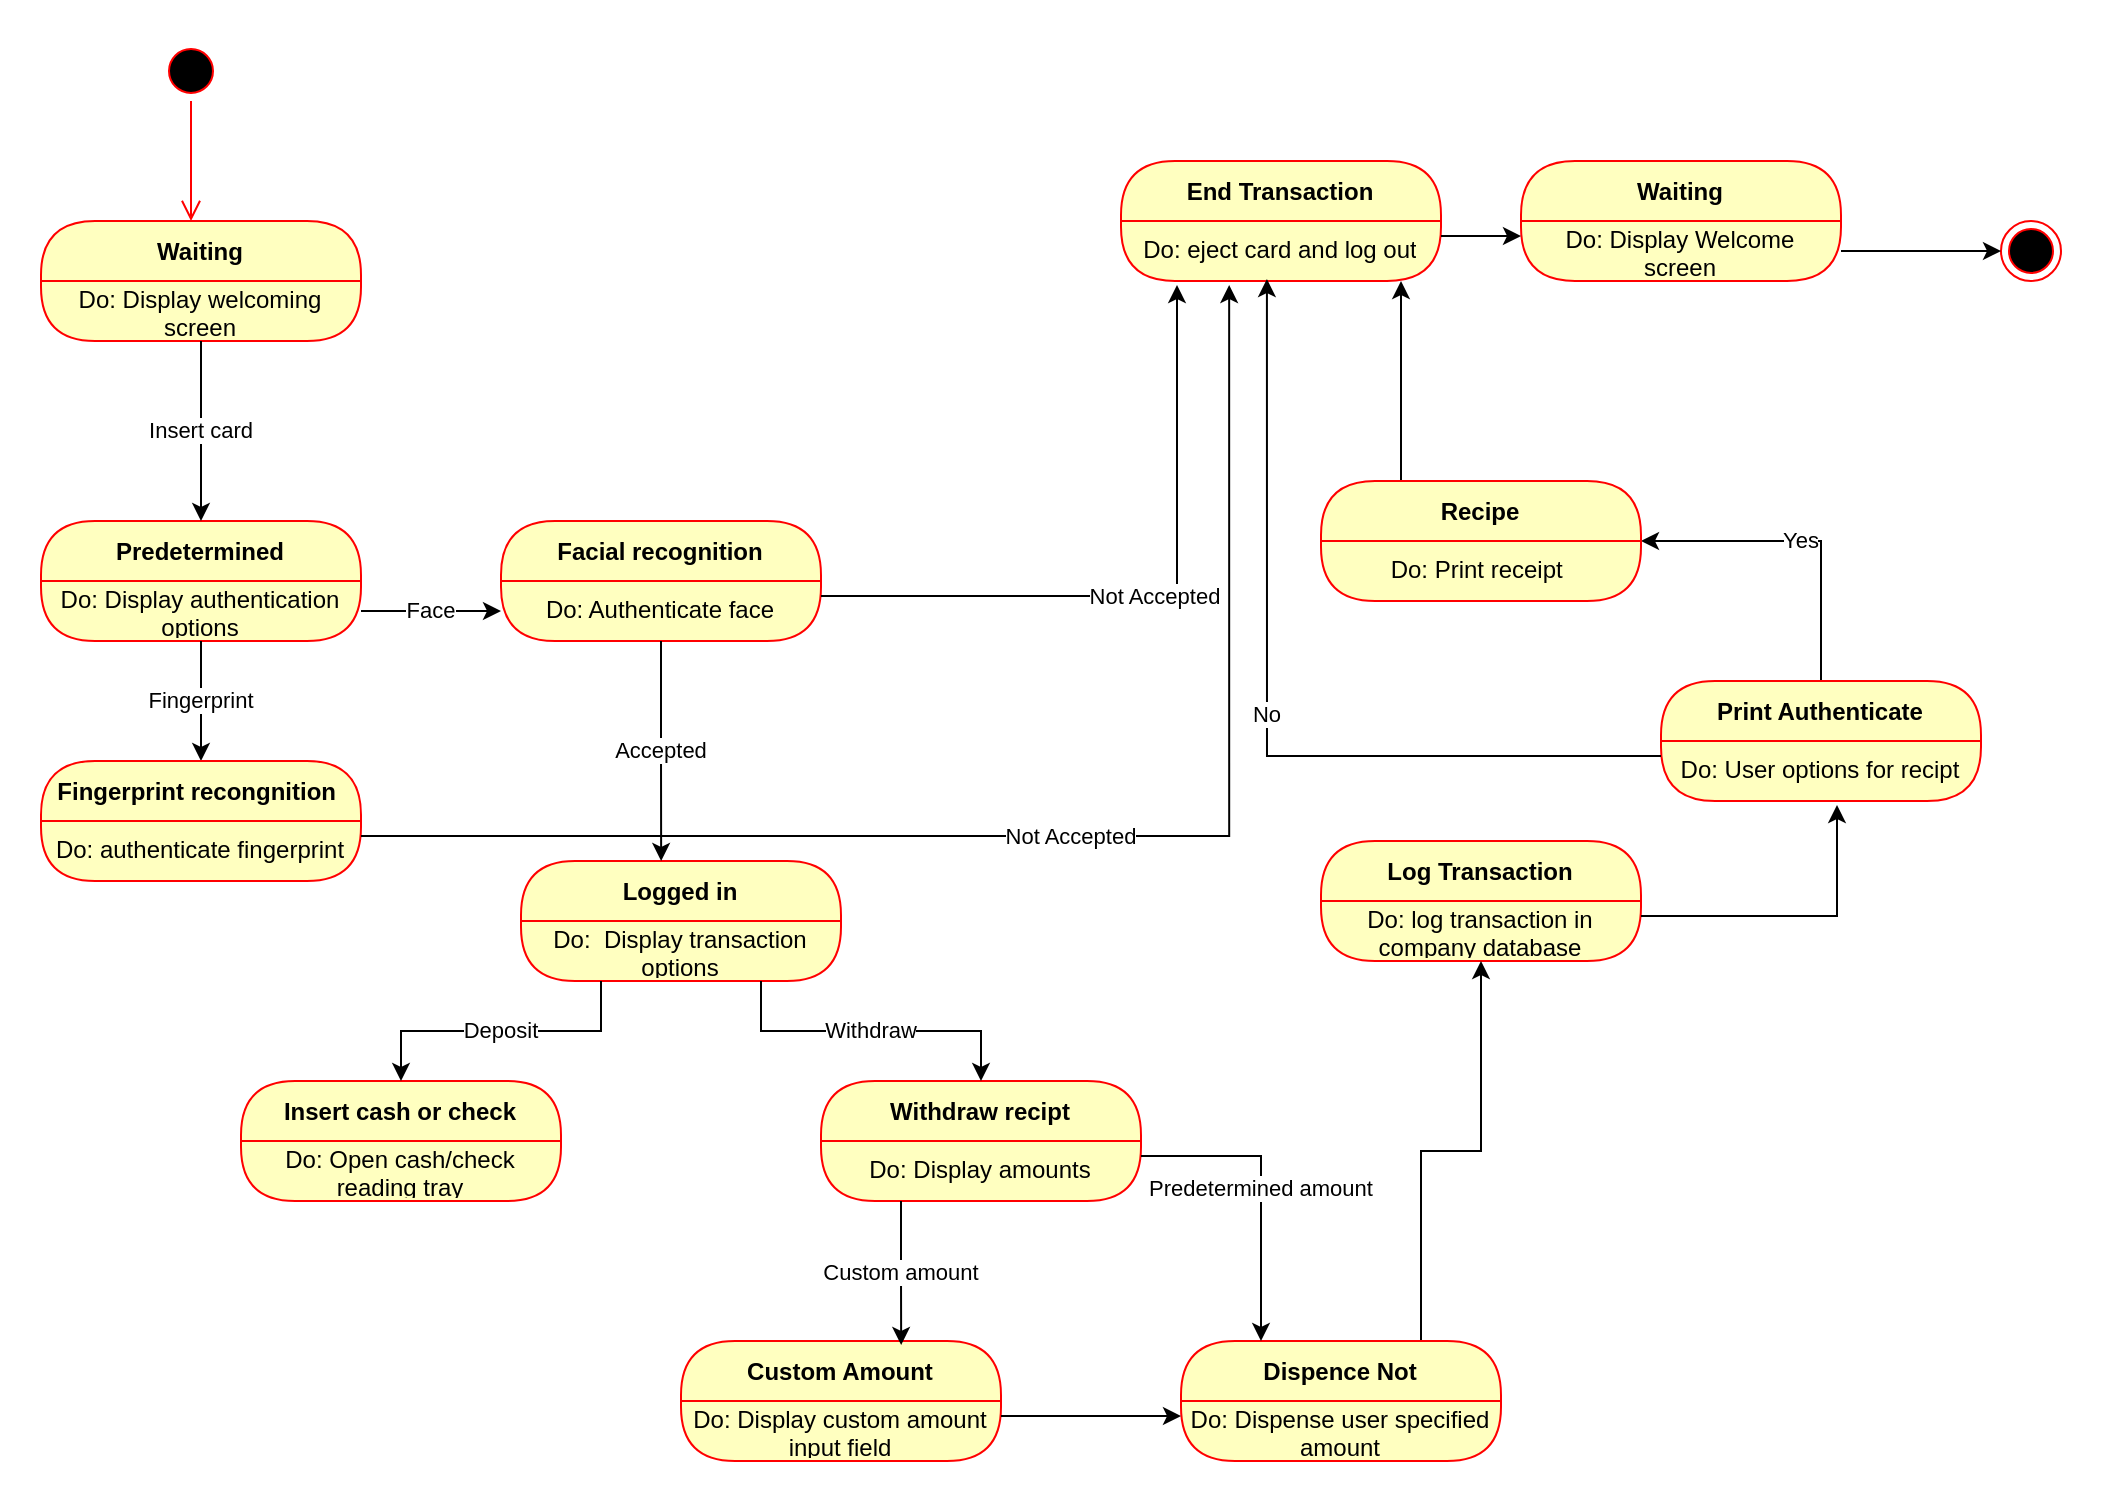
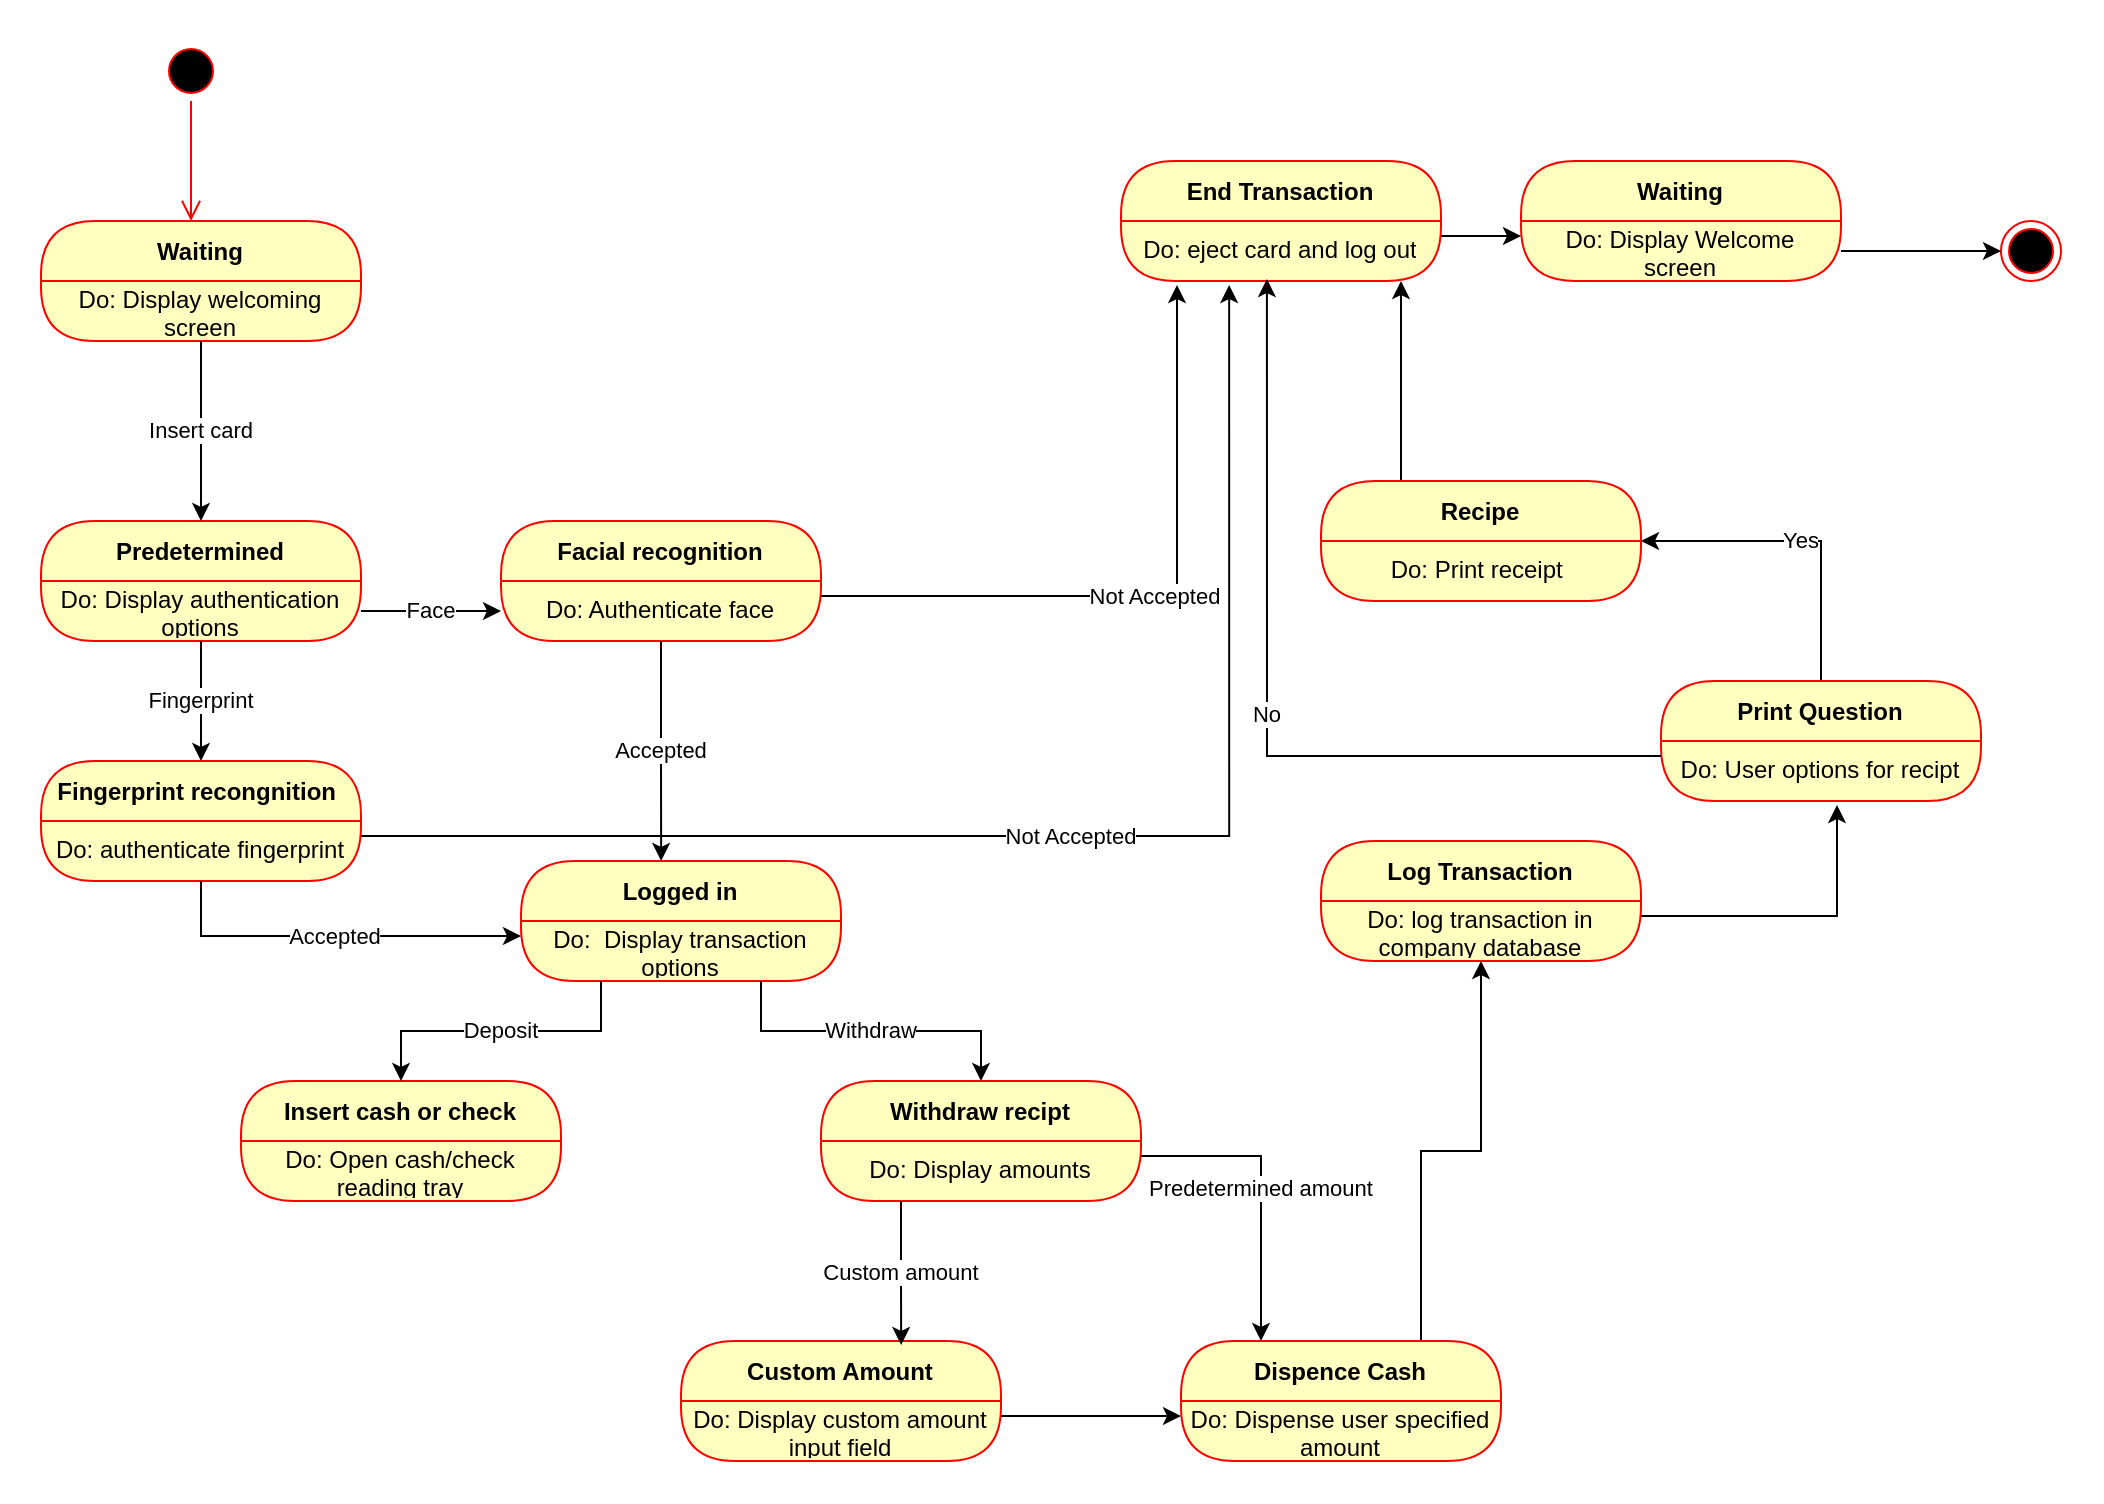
- <mxCell id="45" value="Print Authenticate" style="swimlane;fontStyle=1;align=center;verticalAlign=middle;childLayout=stackLayout;horizontal=1;startSize=30;horizontalStack=0;resizeParent=0;resizeLast=1;container=0;fontColor=#000000;collapsible=0;rounded=1;arcSize=30;strokeColor=#ff0000;fillColor=#ffffc0;swimlaneFillColor=#ffffc0;dropTarget=0;" vertex="1" parent="1"><mxGeometry x="830" y="340" width="160" height="60" as="geometry" /></mxCell>
+ <mxCell id="45" value="Print Question" style="swimlane;fontStyle=1;align=center;verticalAlign=middle;childLayout=stackLayout;horizontal=1;startSize=30;horizontalStack=0;resizeParent=0;resizeLast=1;container=0;fontColor=#000000;collapsible=0;rounded=1;arcSize=30;strokeColor=#ff0000;fillColor=#ffffc0;swimlaneFillColor=#ffffc0;dropTarget=0;" vertex="1" parent="1"><mxGeometry x="830" y="340" width="160" height="60" as="geometry" /></mxCell>
+ <mxCell id="22" value="Accepted" style="edgeStyle=orthogonalEdgeStyle;rounded=0;orthogonalLoop=1;jettySize=auto;html=1;exitX=0.5;exitY=1;exitDx=0;exitDy=0;entryX=0;entryY=0.25;entryDx=0;entryDy=0;" edge="1" parent="1" source="14" target="21"><mxGeometry relative="1" as="geometry" /></mxCell>
- <mxCell id="39" value="Dispence Not" style="swimlane;fontStyle=1;align=center;verticalAlign=middle;childLayout=stackLayout;horizontal=1;startSize=30;horizontalStack=0;resizeParent=0;resizeLast=1;container=0;fontColor=#000000;collapsible=0;rounded=1;arcSize=30;strokeColor=#ff0000;fillColor=#ffffc0;swimlaneFillColor=#ffffc0;dropTarget=0;" vertex="1" parent="1"><mxGeometry x="590" y="670" width="160" height="60" as="geometry" /></mxCell>
+ <mxCell id="39" value="Dispence Cash" style="swimlane;fontStyle=1;align=center;verticalAlign=middle;childLayout=stackLayout;horizontal=1;startSize=30;horizontalStack=0;resizeParent=0;resizeLast=1;container=0;fontColor=#000000;collapsible=0;rounded=1;arcSize=30;strokeColor=#ff0000;fillColor=#ffffc0;swimlaneFillColor=#ffffc0;dropTarget=0;" vertex="1" parent="1"><mxGeometry x="590" y="670" width="160" height="60" as="geometry" /></mxCell>
